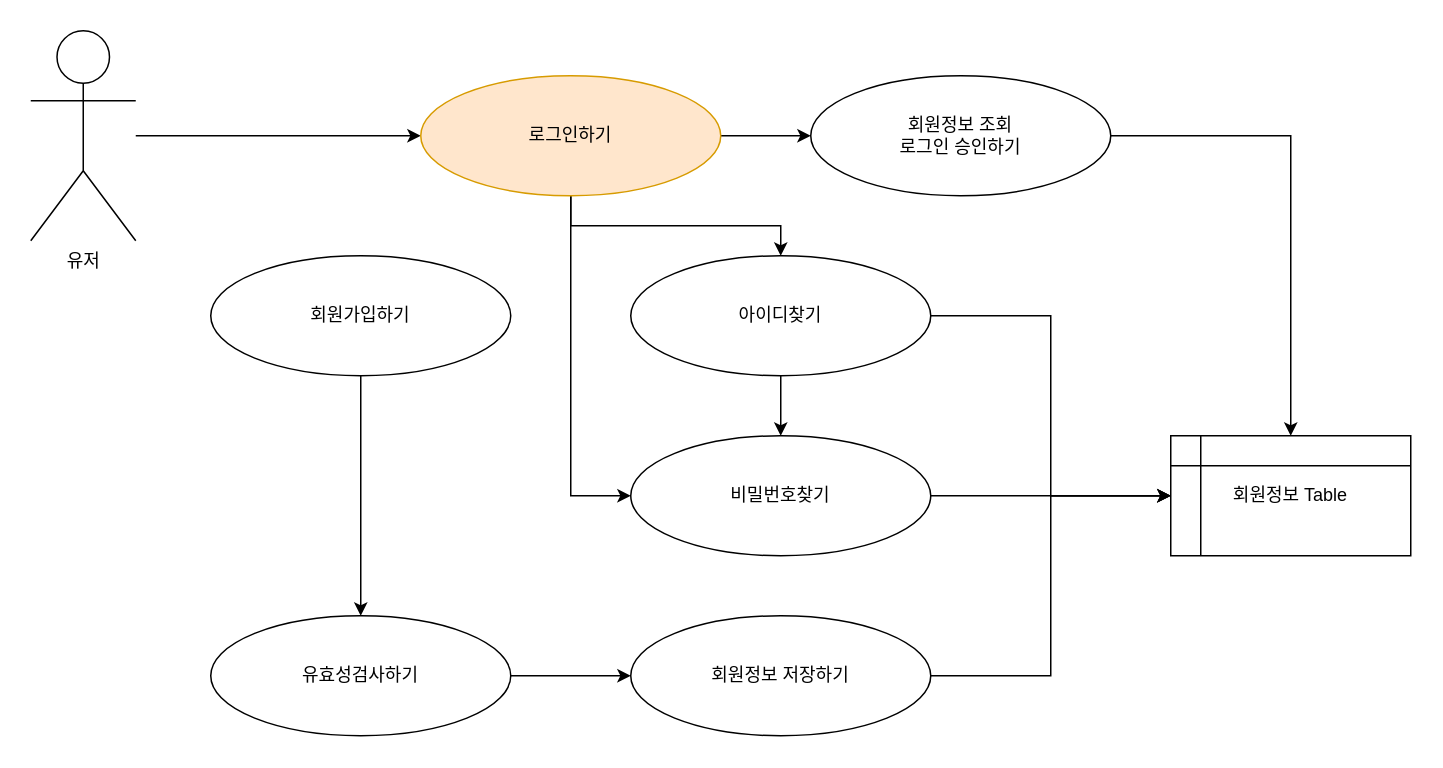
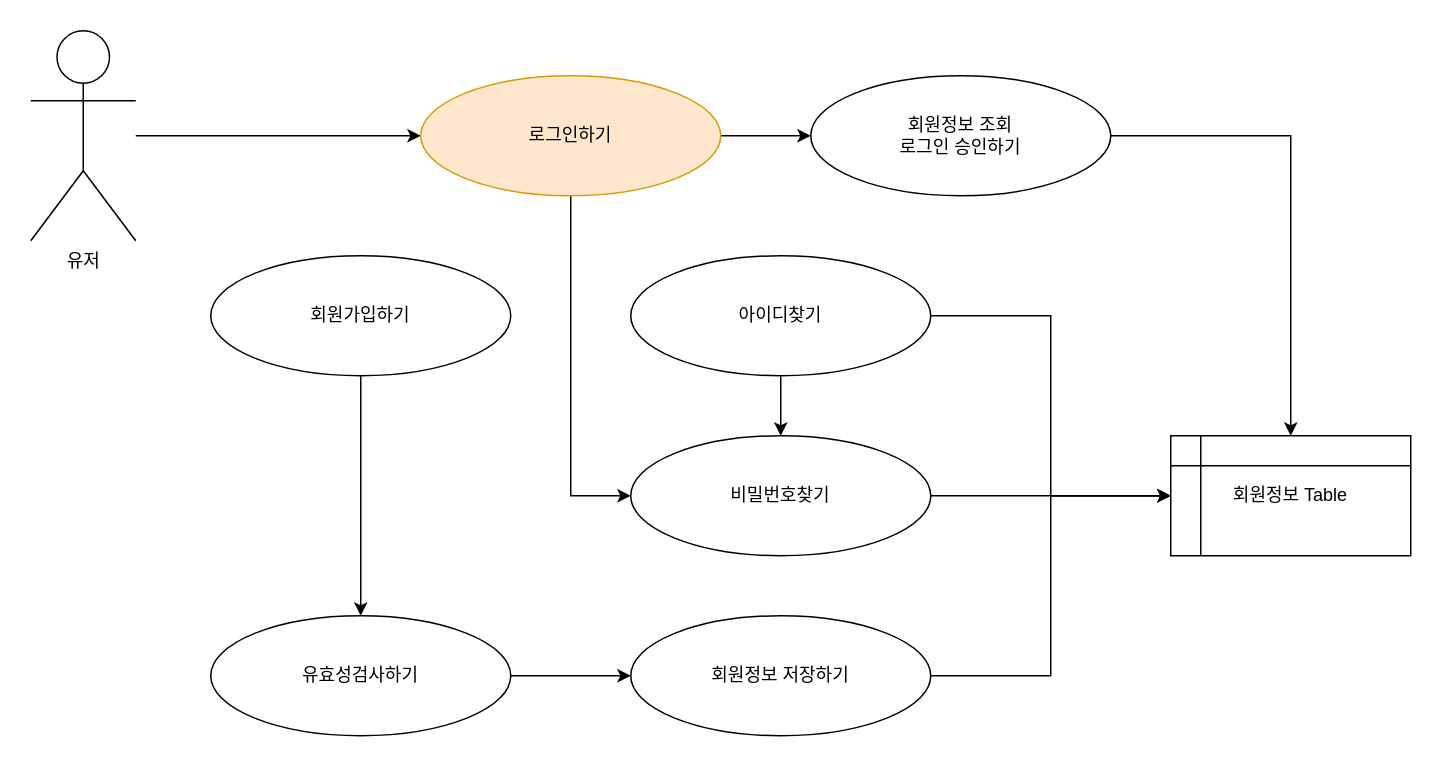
- <mxCell id="4" style="edgeStyle=orthogonalEdgeStyle;rounded=0;orthogonalLoop=1;jettySize=auto;html=1;entryX=0.5;entryY=0;entryDx=0;entryDy=0;" edge="1" parent="1" source="7" target="12"><mxGeometry relative="1" as="geometry" /></mxCell>
